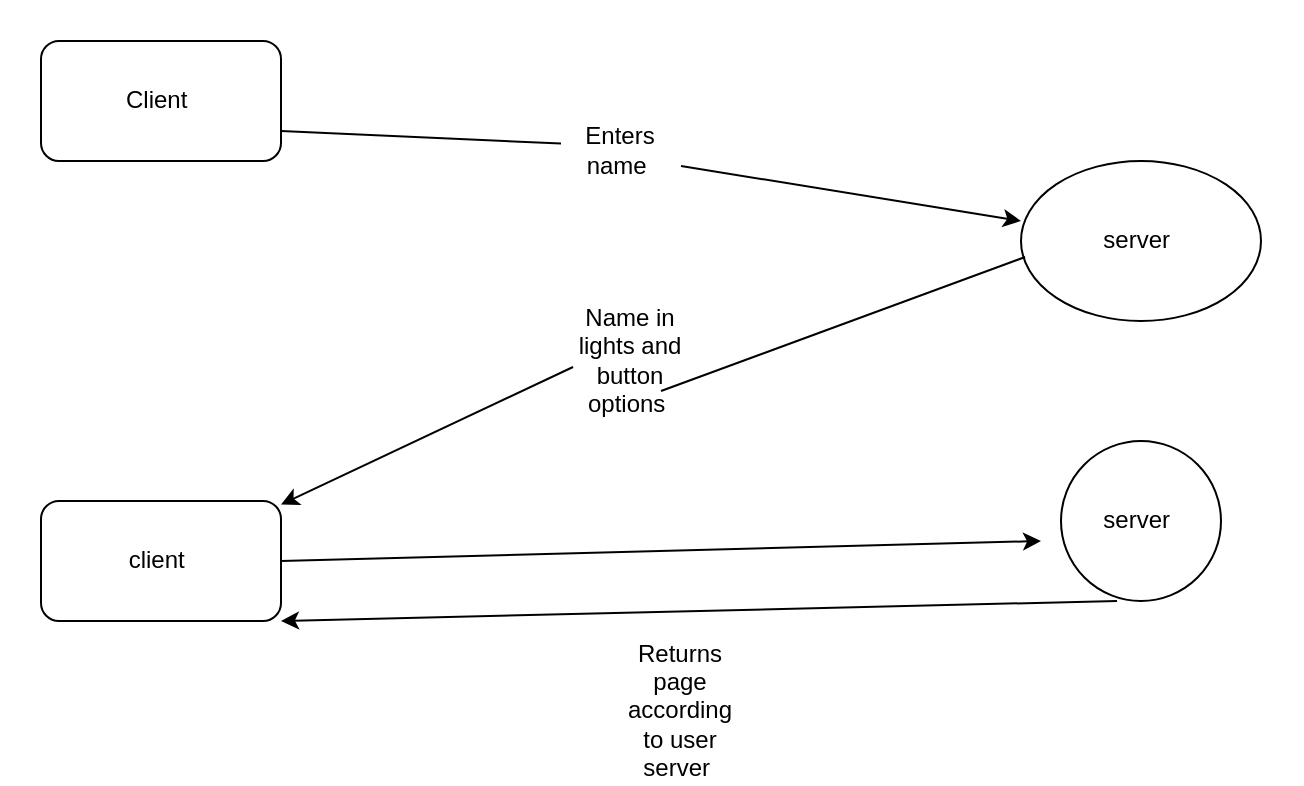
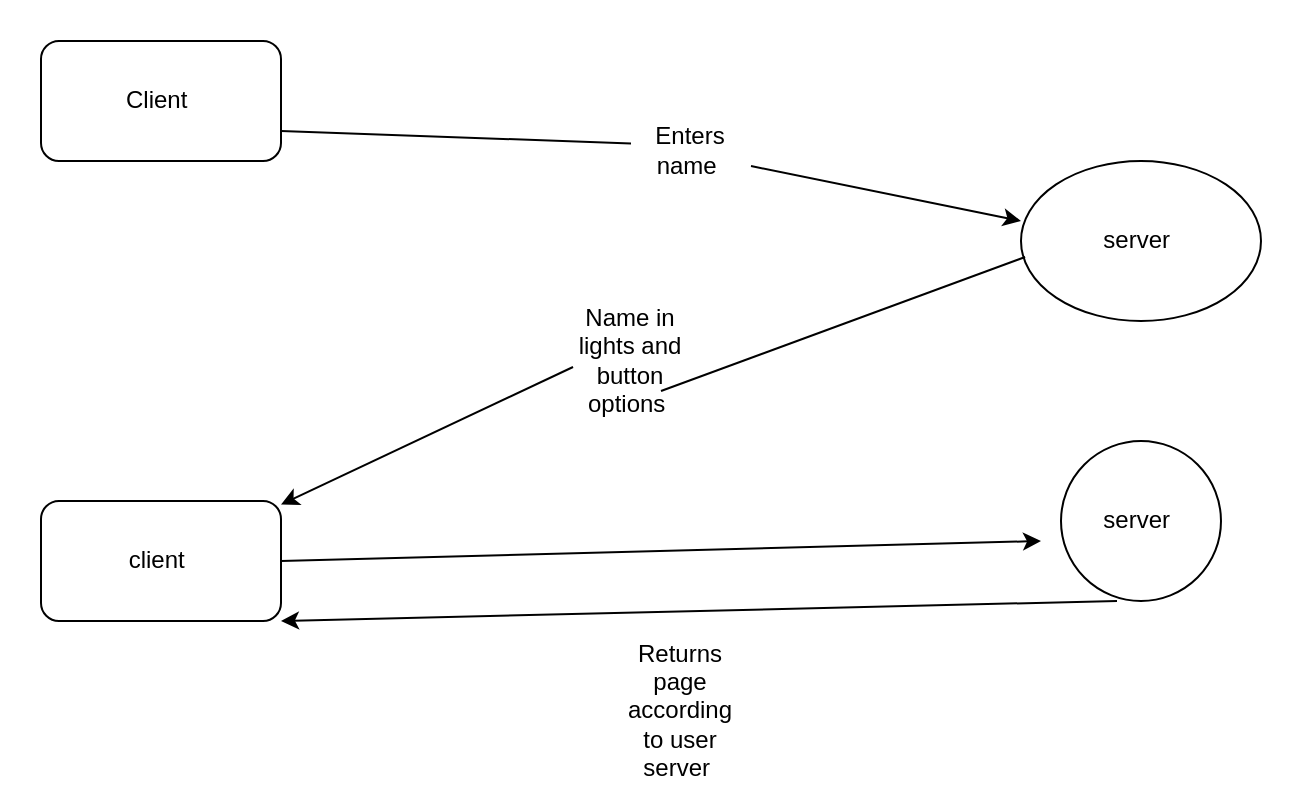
- <mxCell id="5" value="Enters name&amp;nbsp;" style="text;html=1;strokeColor=none;fillColor=none;align=center;verticalAlign=middle;whiteSpace=wrap;rounded=0;" vertex="1" parent="1"><mxGeometry x="280" y="60" width="60" height="30" as="geometry" /></mxCell>
+ <mxCell id="5" value="Enters name&amp;nbsp;" style="text;html=1;strokeColor=none;fillColor=none;align=center;verticalAlign=middle;whiteSpace=wrap;rounded=0;" vertex="1" parent="1"><mxGeometry x="315" y="60" width="60" height="30" as="geometry" /></mxCell>
